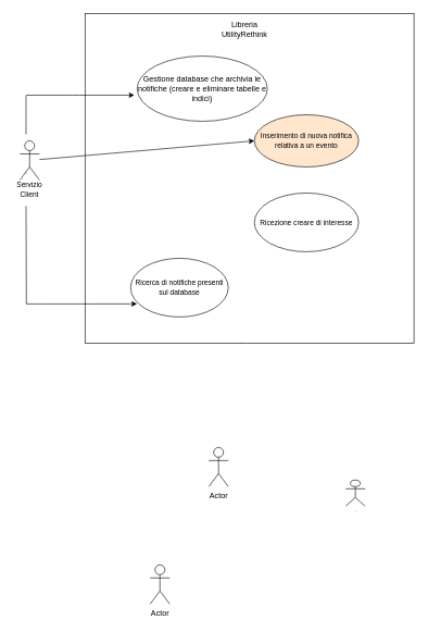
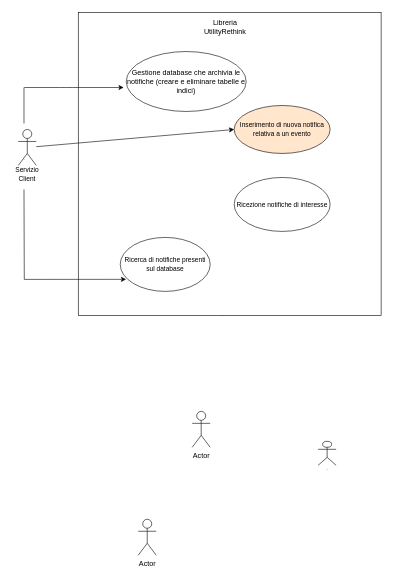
- <mxCell id="12" value="&lt;font color=&quot;#000000&quot;&gt;Ricezione creare di interesse&lt;/font&gt;" style="ellipse;whiteSpace=wrap;html=1;fontSize=11;fontColor=#FF3333;" parent="1" vertex="1"><mxGeometry x="390" y="295" width="160" height="90" as="geometry" /></mxCell>
+ <mxCell id="12" value="&lt;font color=&quot;#000000&quot;&gt;Ricezione notifiche di interesse&lt;/font&gt;" style="ellipse;whiteSpace=wrap;html=1;fontSize=11;fontColor=#FF3333;" parent="1" vertex="1"><mxGeometry x="390" y="295" width="160" height="90" as="geometry" /></mxCell>
